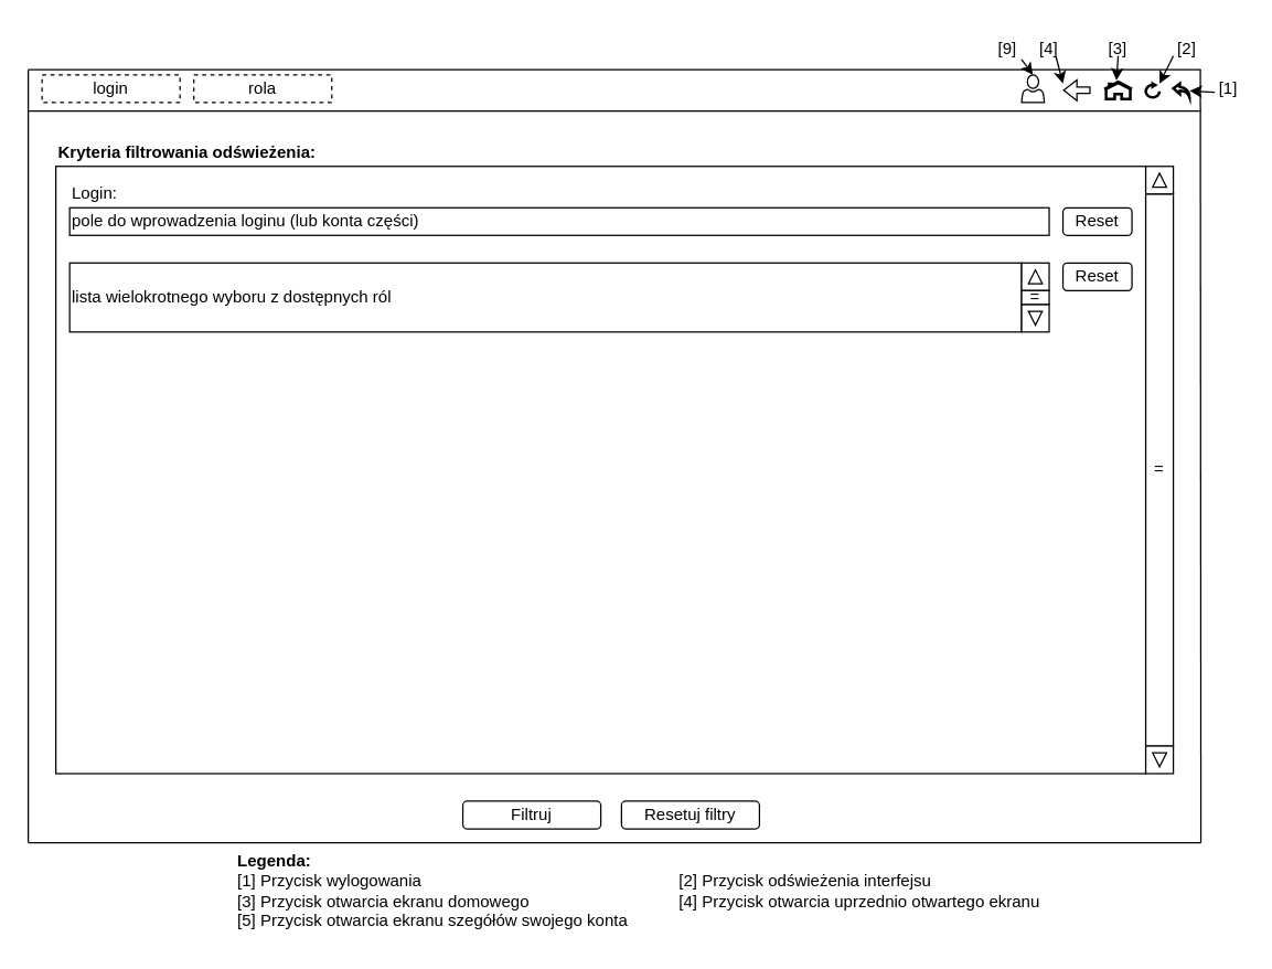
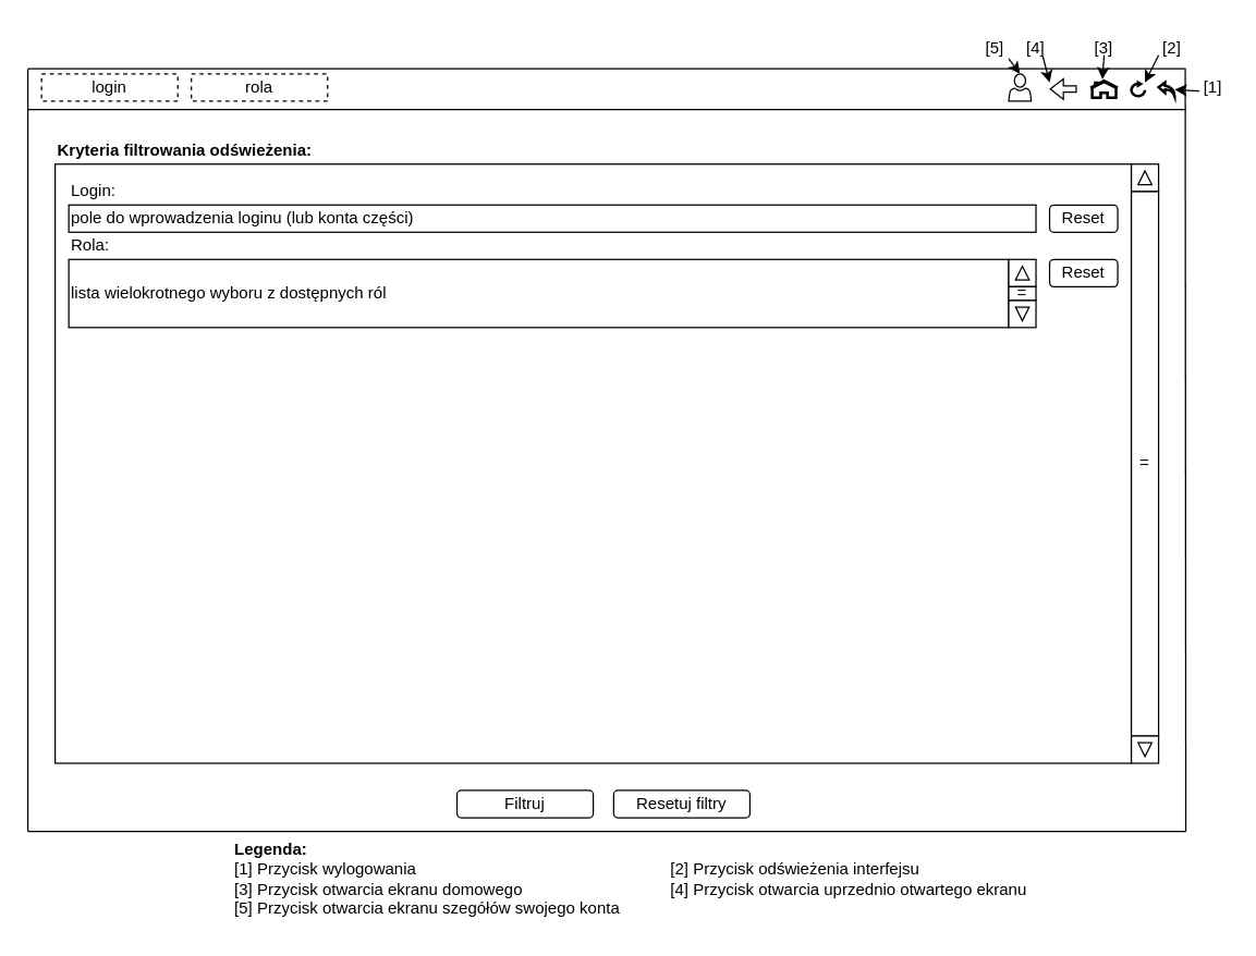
- <mxCell id="42" value="[9]" style="text;html=1;strokeColor=none;fillColor=none;align=center;verticalAlign=middle;whiteSpace=wrap;rounded=0;" vertex="1" parent="1"><mxGeometry x="720" y="20" width="20" height="30" as="geometry" /></mxCell>
+ <mxCell id="42" value="[5]" style="text;html=1;strokeColor=none;fillColor=none;align=center;verticalAlign=middle;whiteSpace=wrap;rounded=0;" vertex="1" parent="1"><mxGeometry x="720" y="20" width="20" height="30" as="geometry" /></mxCell>
+ <mxCell id="15" value="Rola:" style="text;html=1;strokeColor=none;fillColor=none;align=left;verticalAlign=middle;whiteSpace=wrap;rounded=0;" parent="1" vertex="1"><mxGeometry x="50" y="170" width="770" height="20" as="geometry" /></mxCell>
